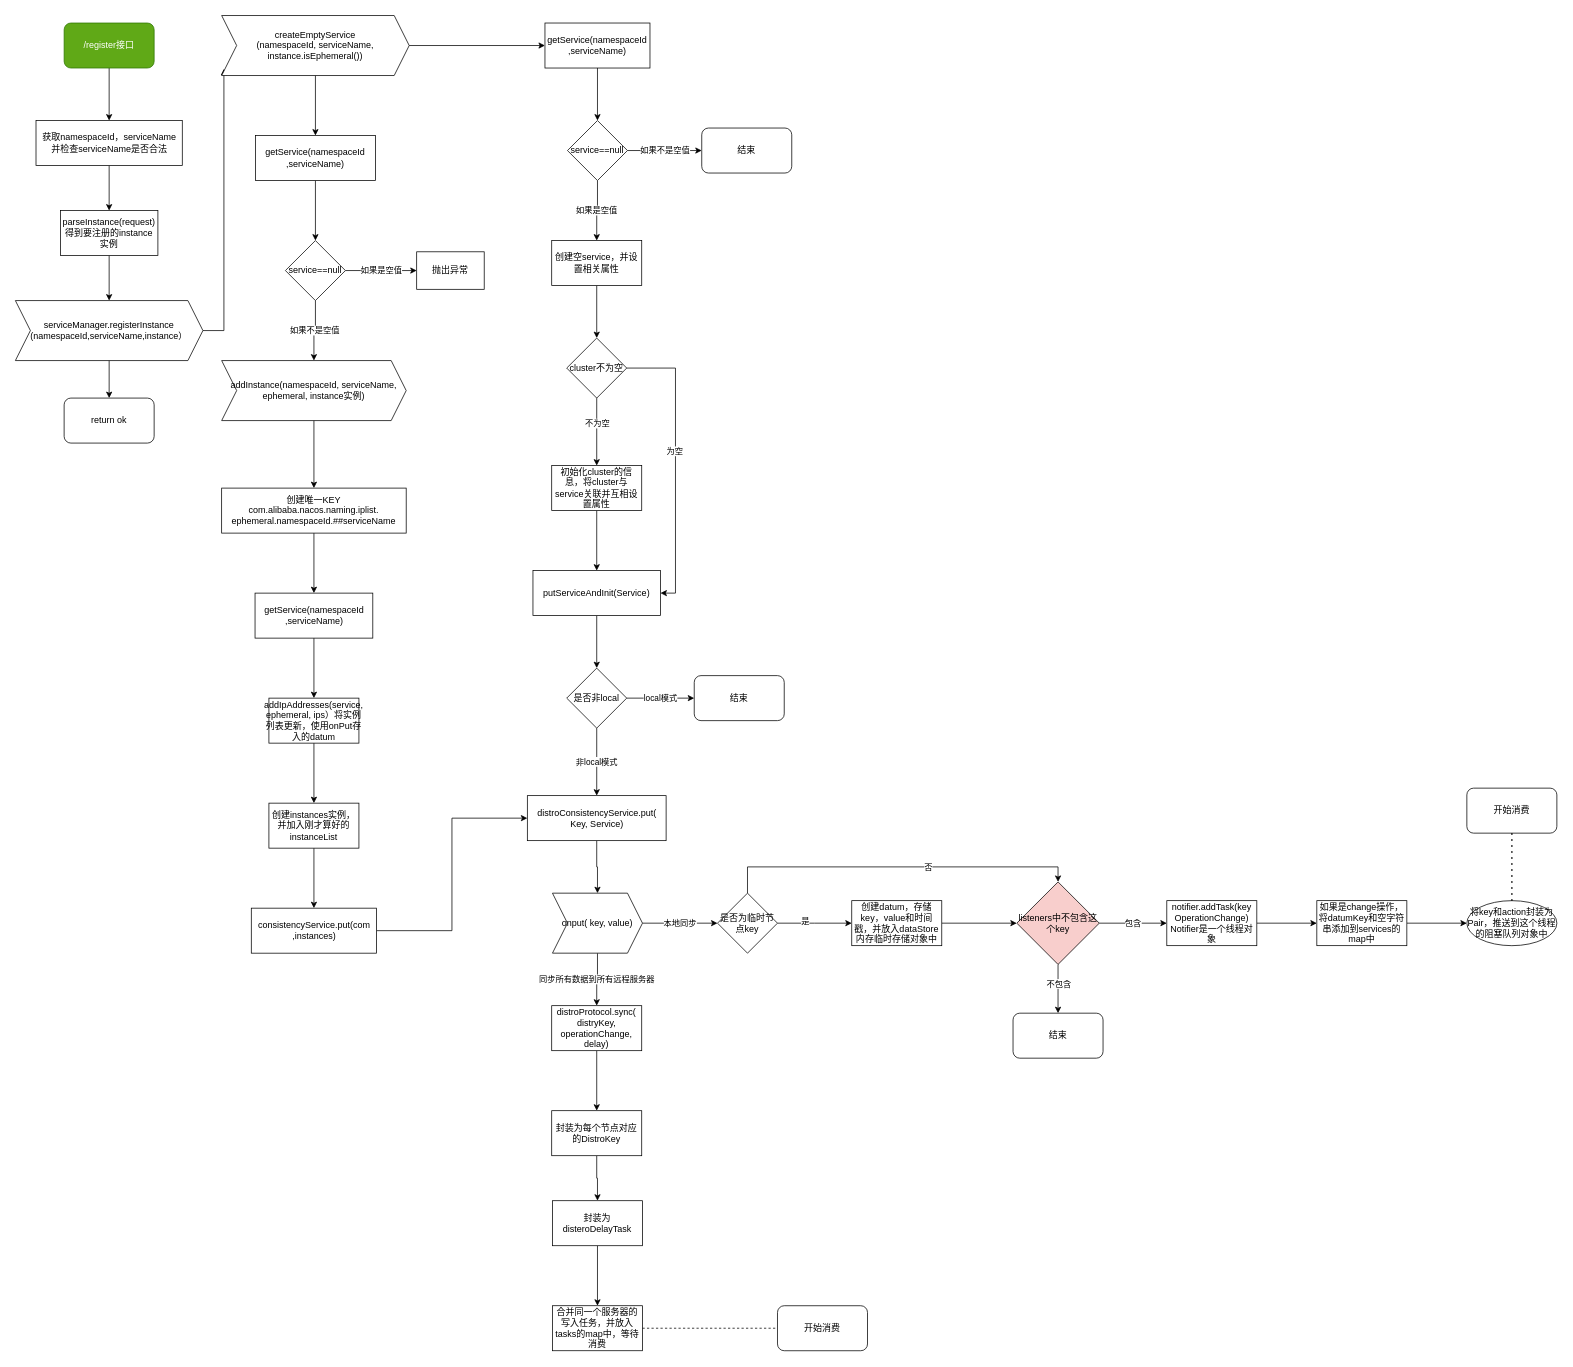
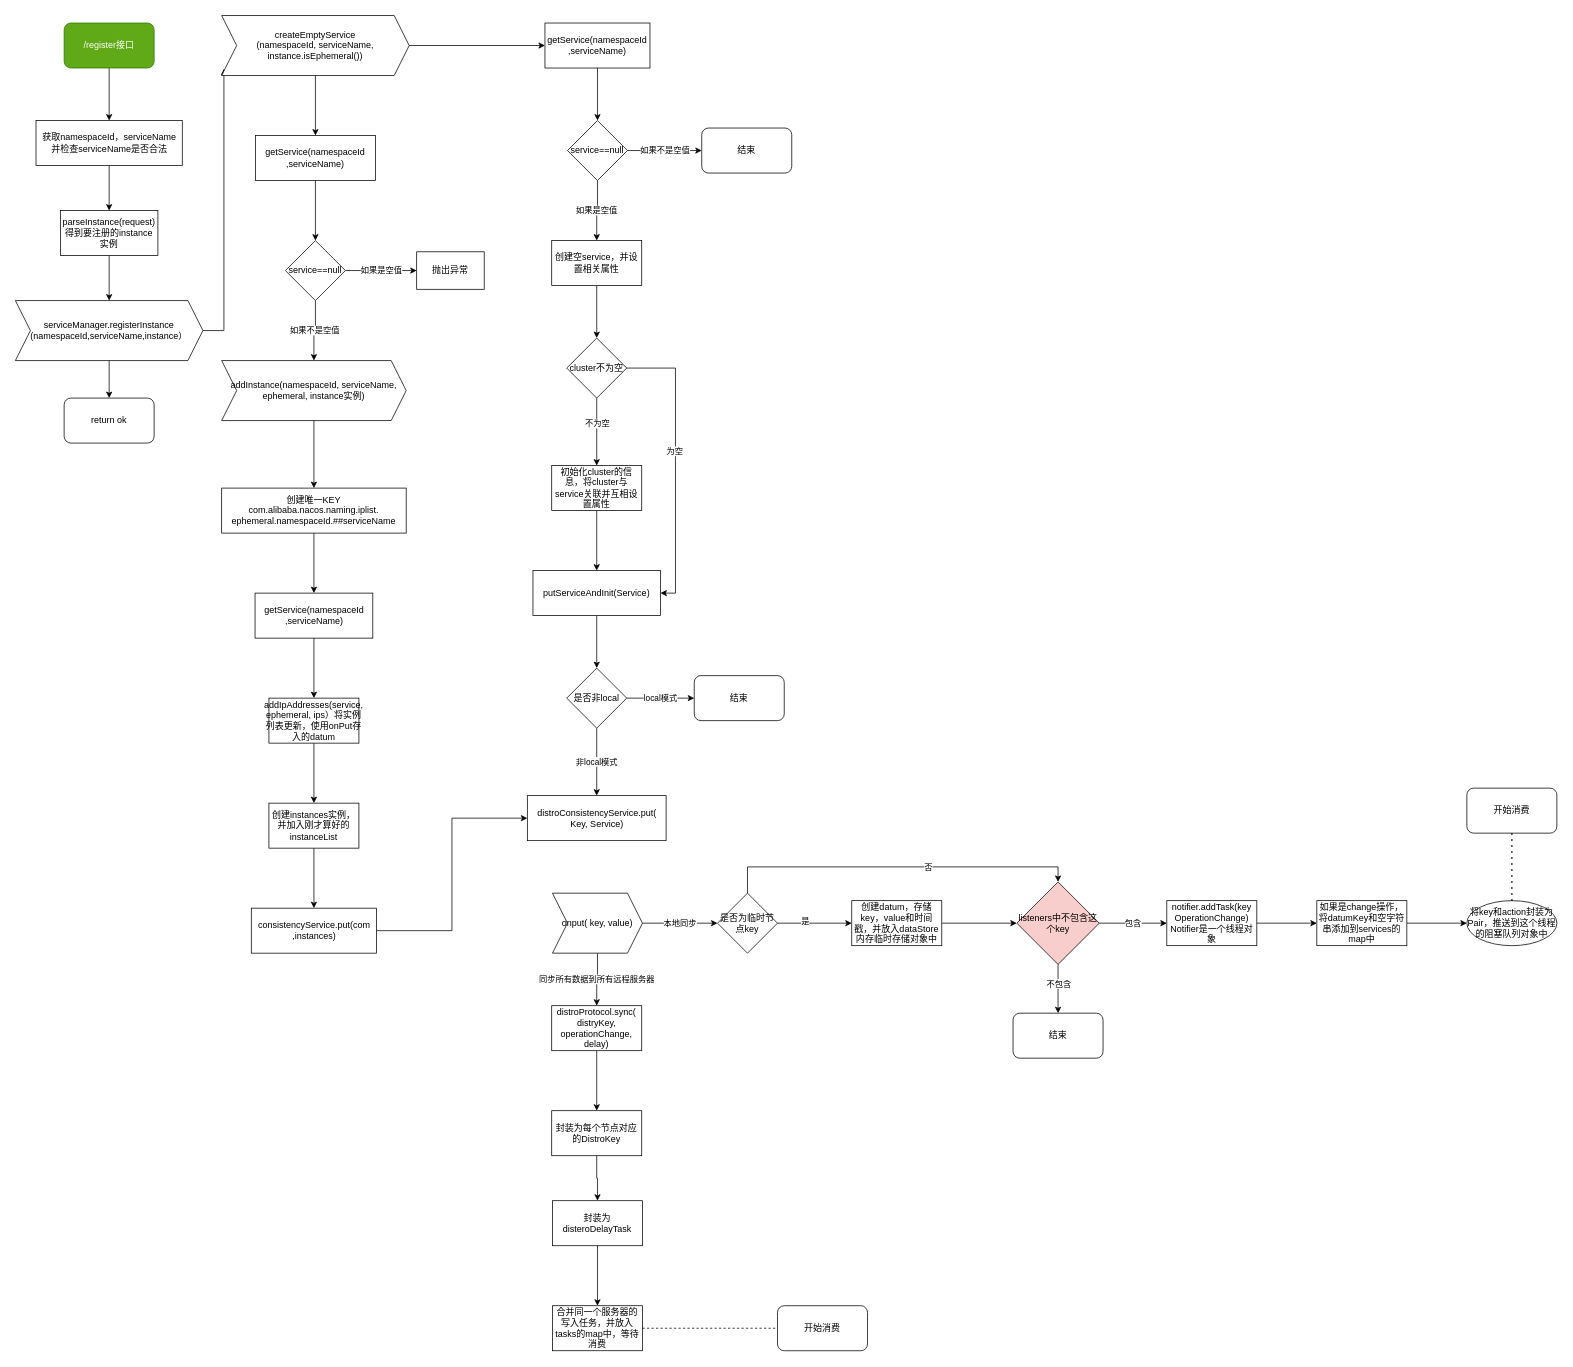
- <mxCell id="41" style="edgeStyle=orthogonalEdgeStyle;rounded=0;orthogonalLoop=1;jettySize=auto;html=1;entryX=0.5;entryY=0;entryDx=0;entryDy=0;" parent="1" source="42" target="47" edge="1"><mxGeometry relative="1" as="geometry" /></mxCell>
